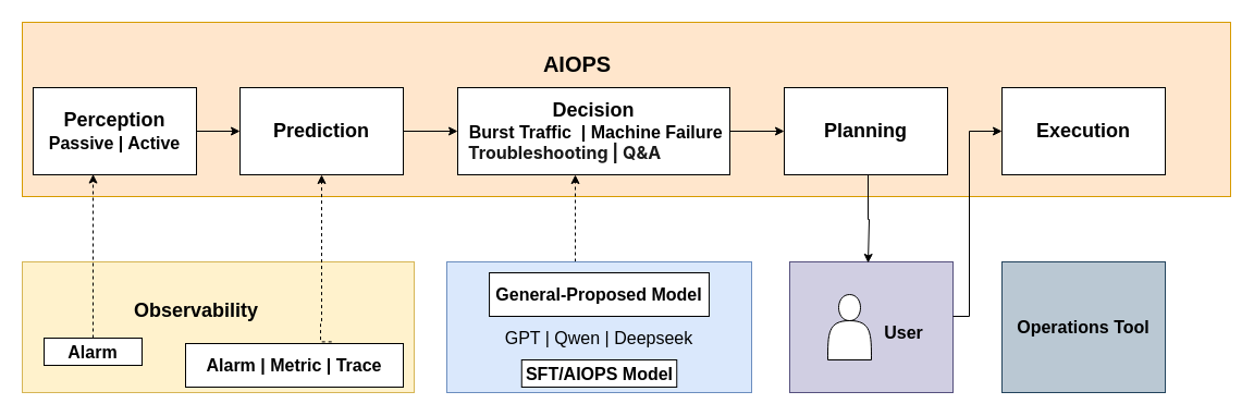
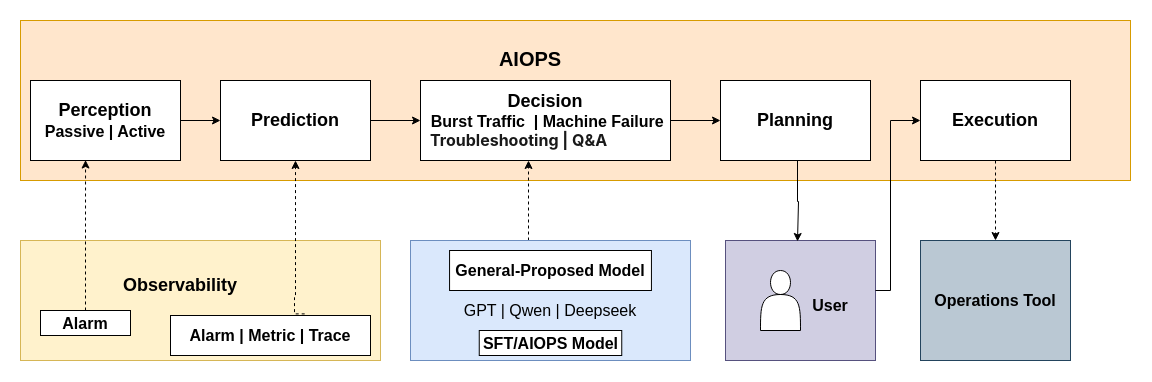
+ <mxCell id="18" value="" style="edgeStyle=orthogonalEdgeStyle;rounded=0;orthogonalLoop=1;jettySize=auto;html=1;dashed=1;" edge="1" parent="1" source="19" target="25"><mxGeometry relative="1" as="geometry" /></mxCell>
